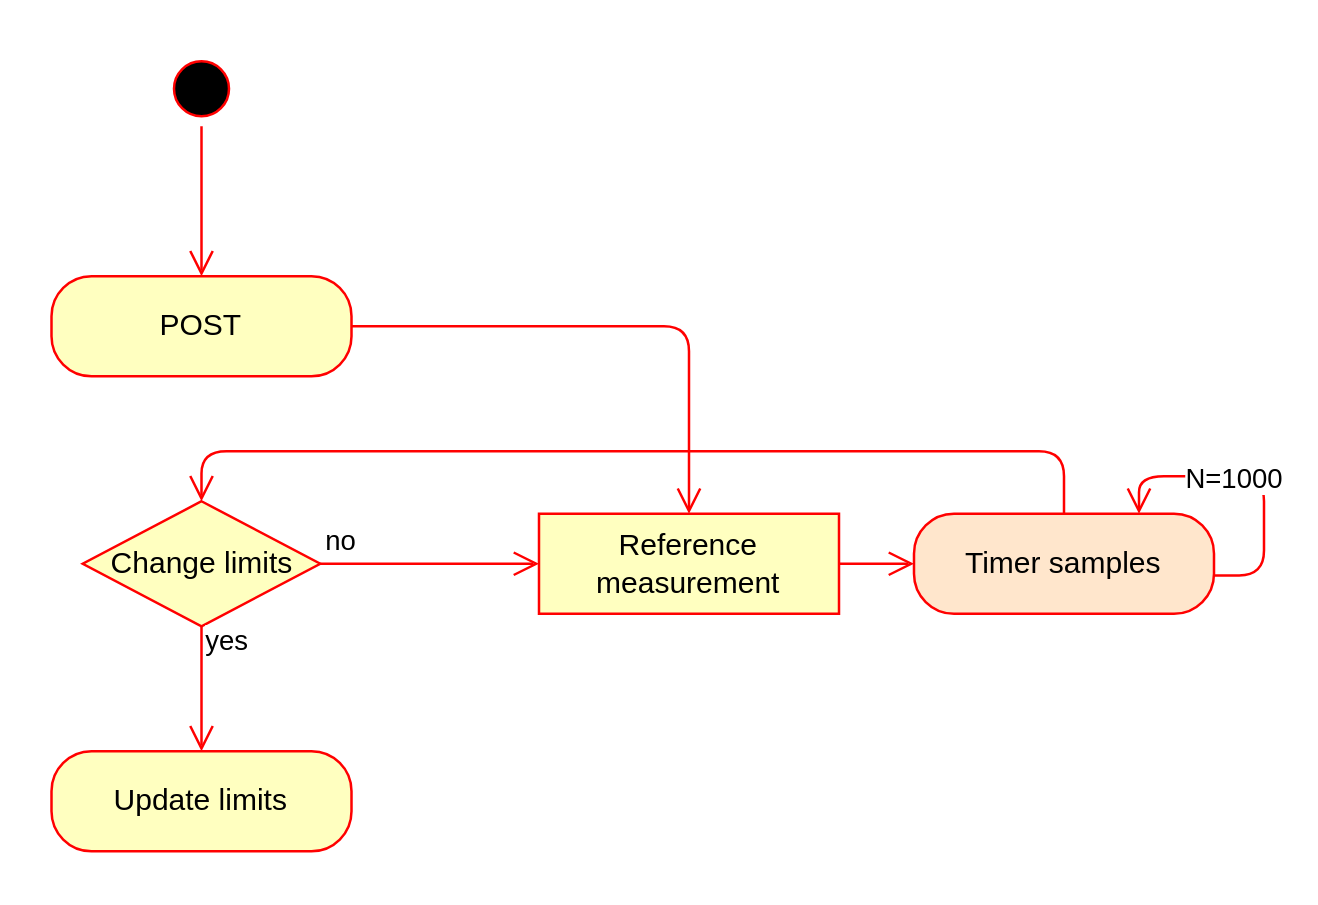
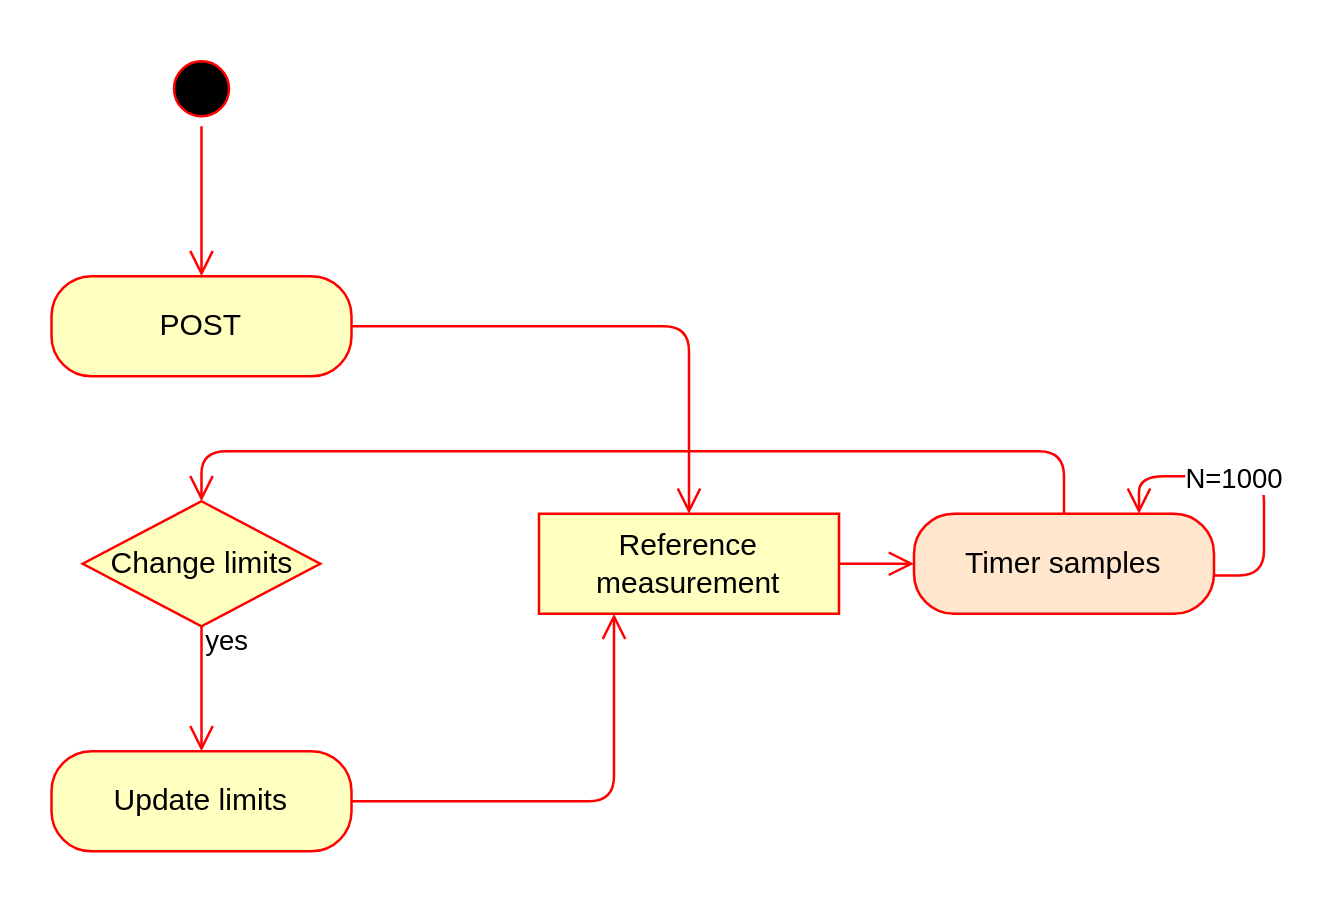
- <mxCell id="7" value="no" style="edgeStyle=orthogonalEdgeStyle;html=1;align=left;verticalAlign=bottom;endArrow=open;endSize=8;strokeColor=#ff0000;entryX=0;entryY=0.5;entryDx=0;entryDy=0;" edge="1" source="6" parent="1" target="11"><mxGeometry x="-1" relative="1" as="geometry"><mxPoint x="215" y="230" as="targetPoint" /><Array as="points" /></mxGeometry></mxCell>
+ <mxCell id="10" value="" style="edgeStyle=orthogonalEdgeStyle;html=1;align=left;verticalAlign=top;endArrow=open;endSize=8;strokeColor=#ff0000;exitX=1;exitY=0.5;exitDx=0;exitDy=0;entryX=0.25;entryY=1;entryDx=0;entryDy=0;" edge="1" parent="1" source="9" target="11"><mxGeometry x="-1" y="-28" relative="1" as="geometry"><mxPoint x="245" y="250" as="targetPoint" /><mxPoint x="155" y="320" as="sourcePoint" /><Array as="points"><mxPoint x="245" y="320" /></Array><mxPoint x="8" y="-20" as="offset" /></mxGeometry></mxCell>
